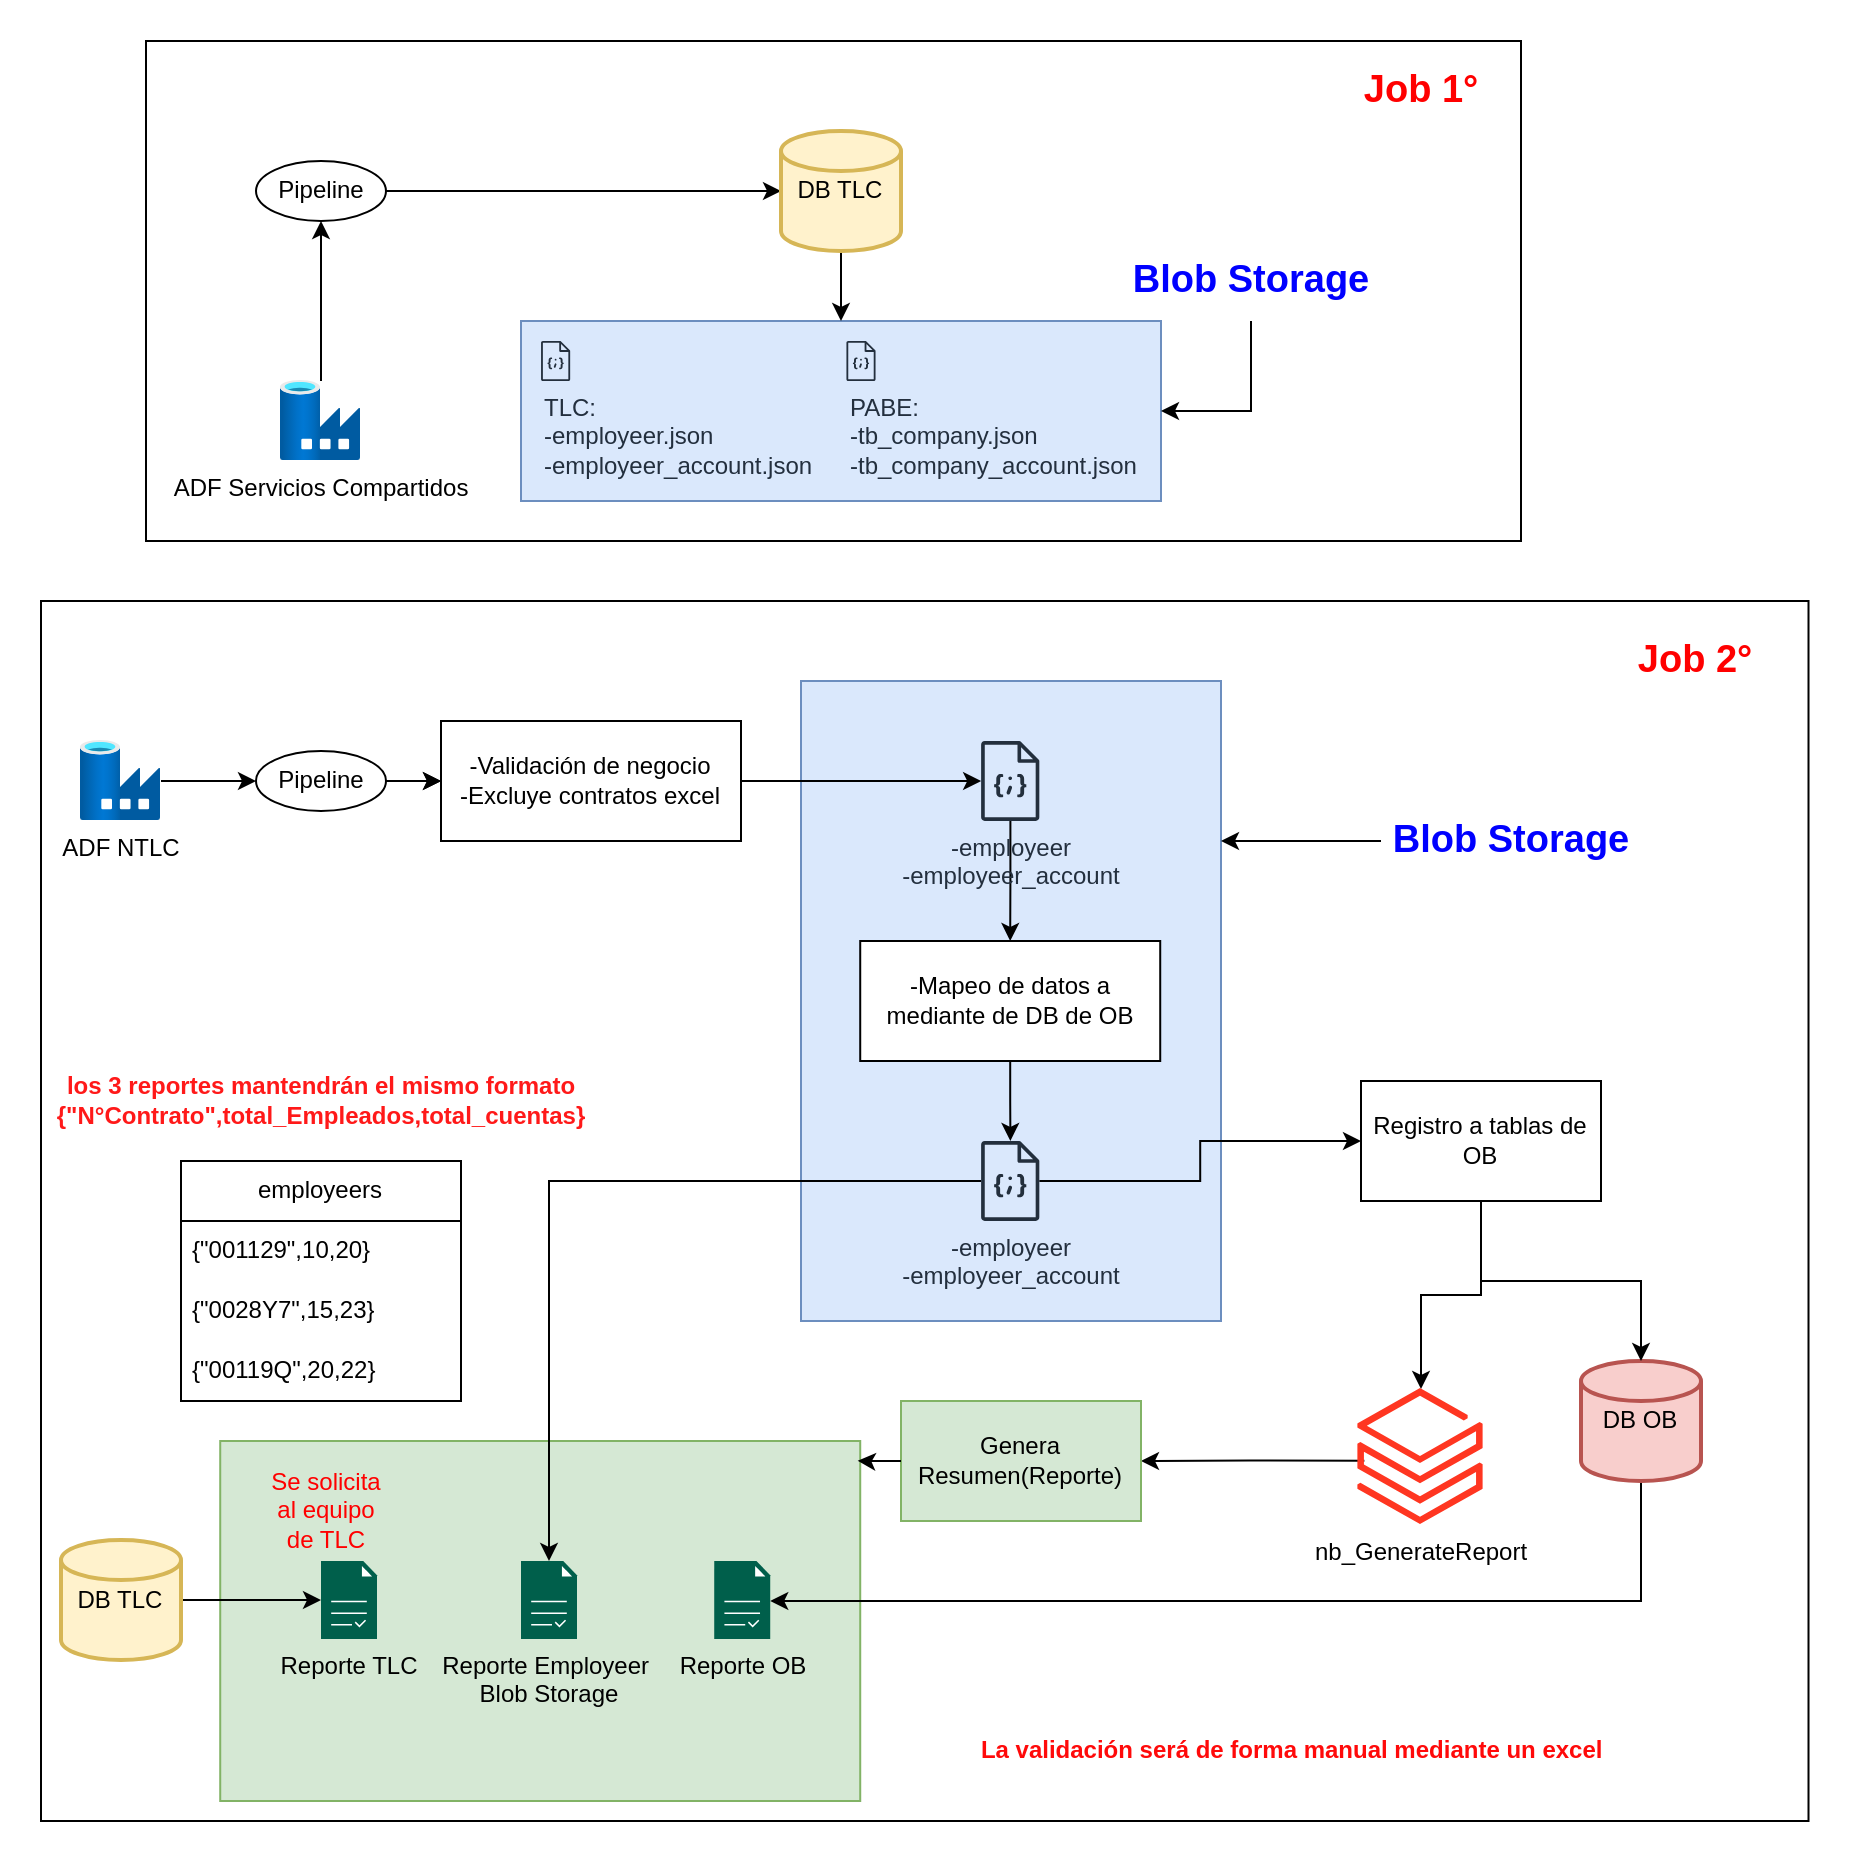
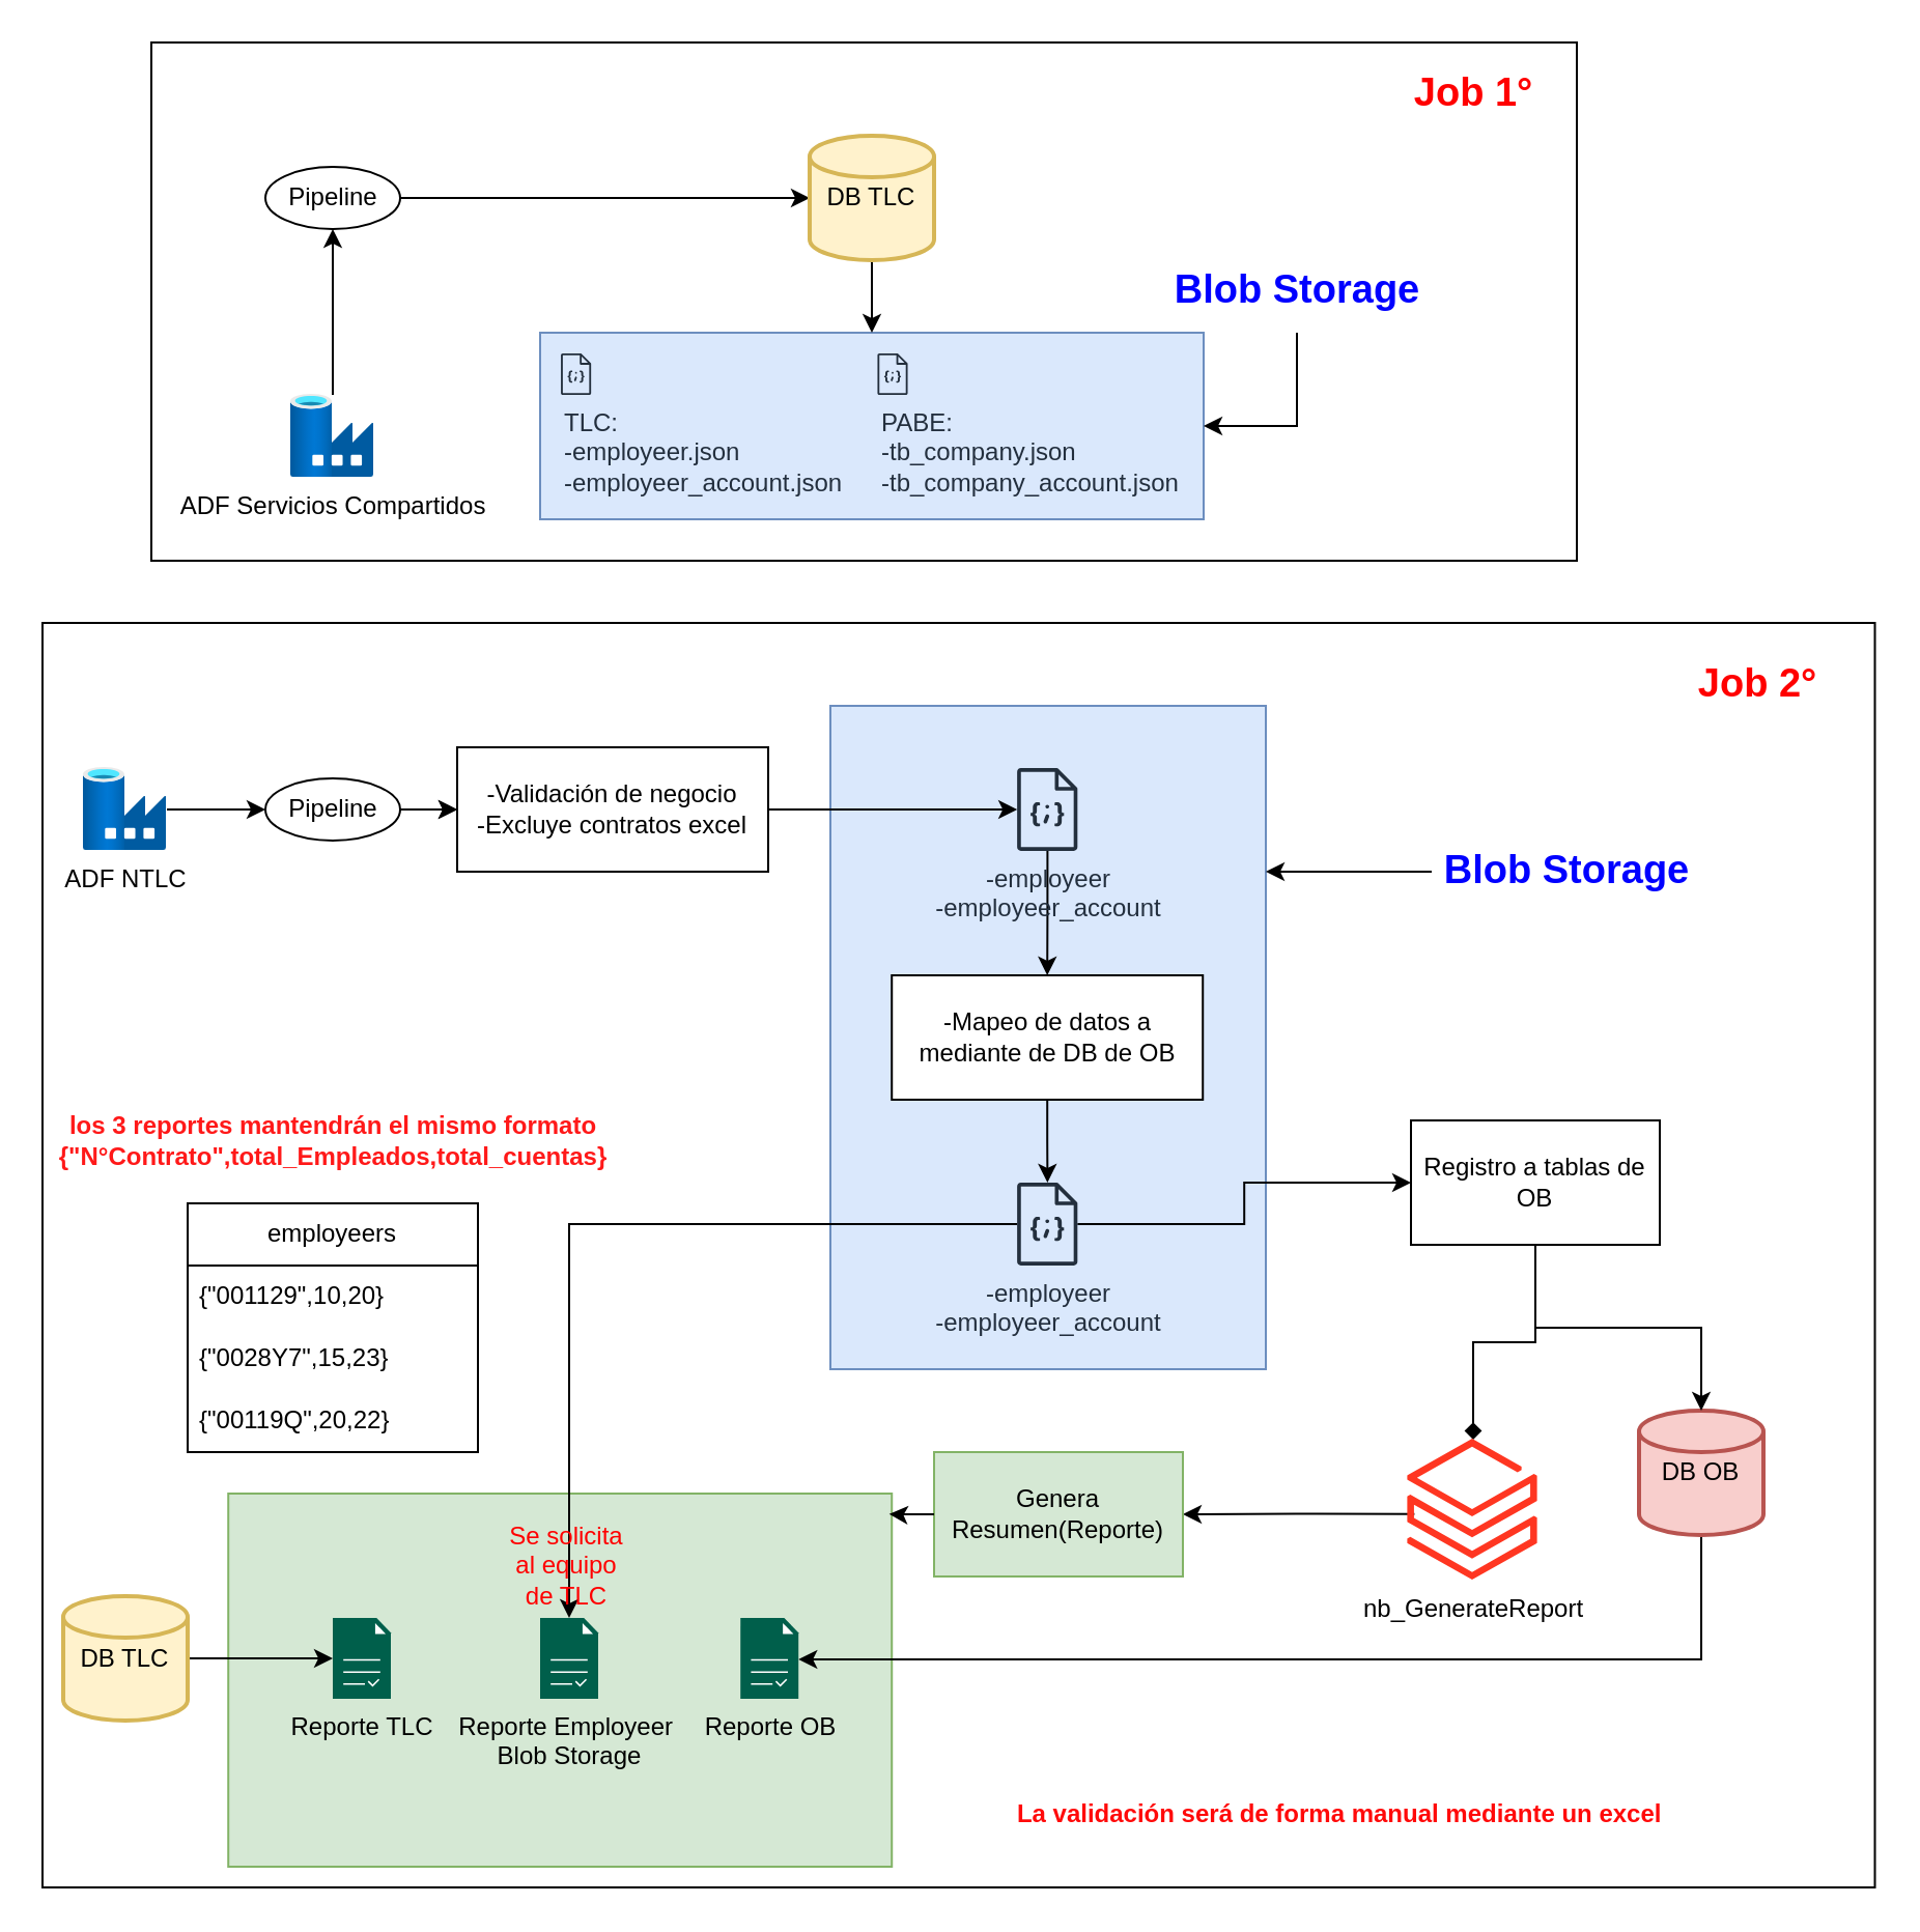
- <mxCell id="57" value="" style="edgeStyle=orthogonalEdgeStyle;rounded=0;orthogonalLoop=1;jettySize=auto;html=1;exitX=0.5;exitY=1;exitDx=0;exitDy=0;" parent="1" source="35" target="58" edge="1"><mxGeometry relative="1" as="geometry"><mxPoint x="710" y="620" as="sourcePoint" /><mxPoint x="760" y="730" as="targetPoint" /></mxGeometry></mxCell>
+ <mxCell id="57" value="" style="edgeStyle=orthogonalEdgeStyle;rounded=0;orthogonalLoop=1;jettySize=auto;html=1;exitX=0.5;exitY=1;exitDx=0;exitDy=0;endArrow=diamond;" parent="1" source="35" target="58" edge="1"><mxGeometry relative="1" as="geometry"><mxPoint x="710" y="620" as="sourcePoint" /><mxPoint x="760" y="730" as="targetPoint" /></mxGeometry></mxCell>
- <mxCell id="59" value="Se solicita al equipo de TLC" style="text;html=1;align=center;verticalAlign=middle;whiteSpace=wrap;rounded=0;fontColor=#ff0000;" parent="1" vertex="1"><mxGeometry x="132.5" y="739.5" width="60" height="30" as="geometry" /></mxCell>
+ <mxCell id="59" value="Se solicita al equipo de TLC" style="text;html=1;align=center;verticalAlign=middle;whiteSpace=wrap;rounded=0;fontColor=#ff0000;" parent="1" vertex="1"><mxGeometry x="242.5" y="739.5" width="60" height="30" as="geometry" /></mxCell>
